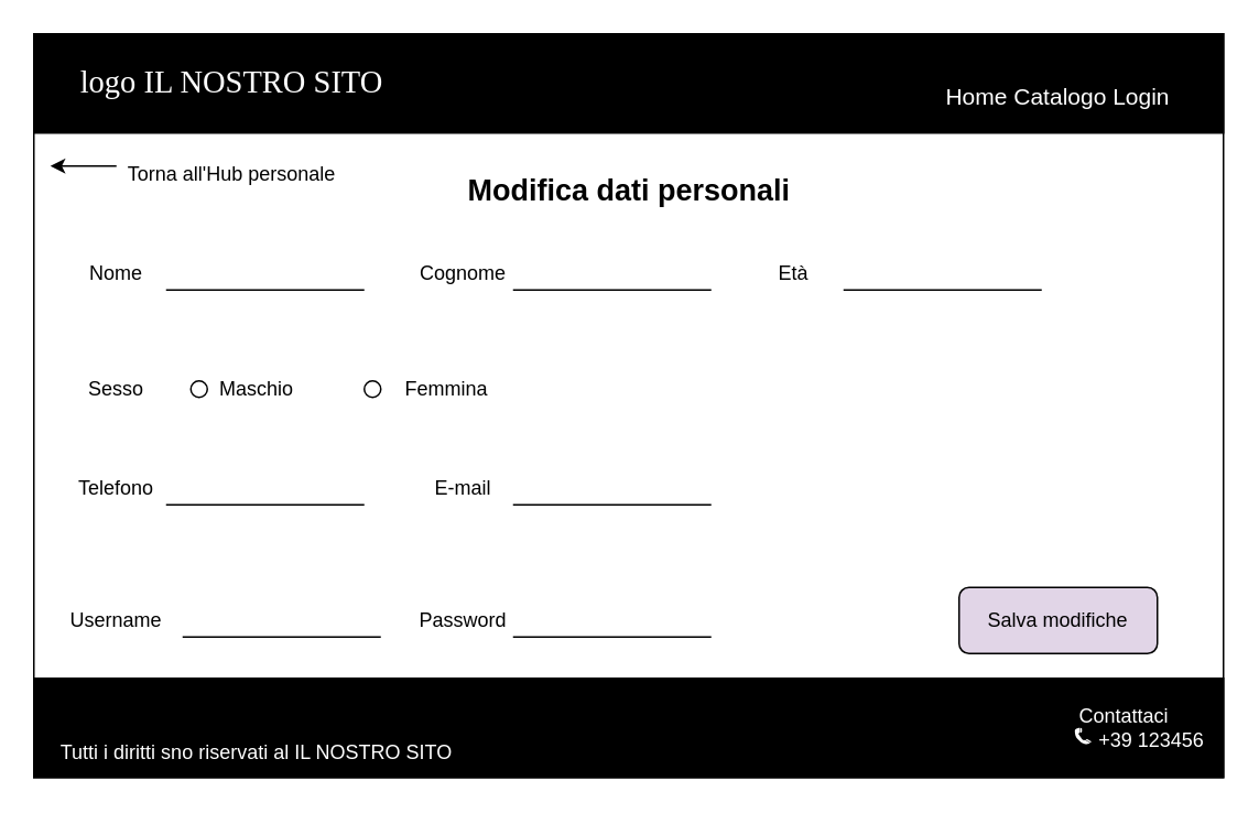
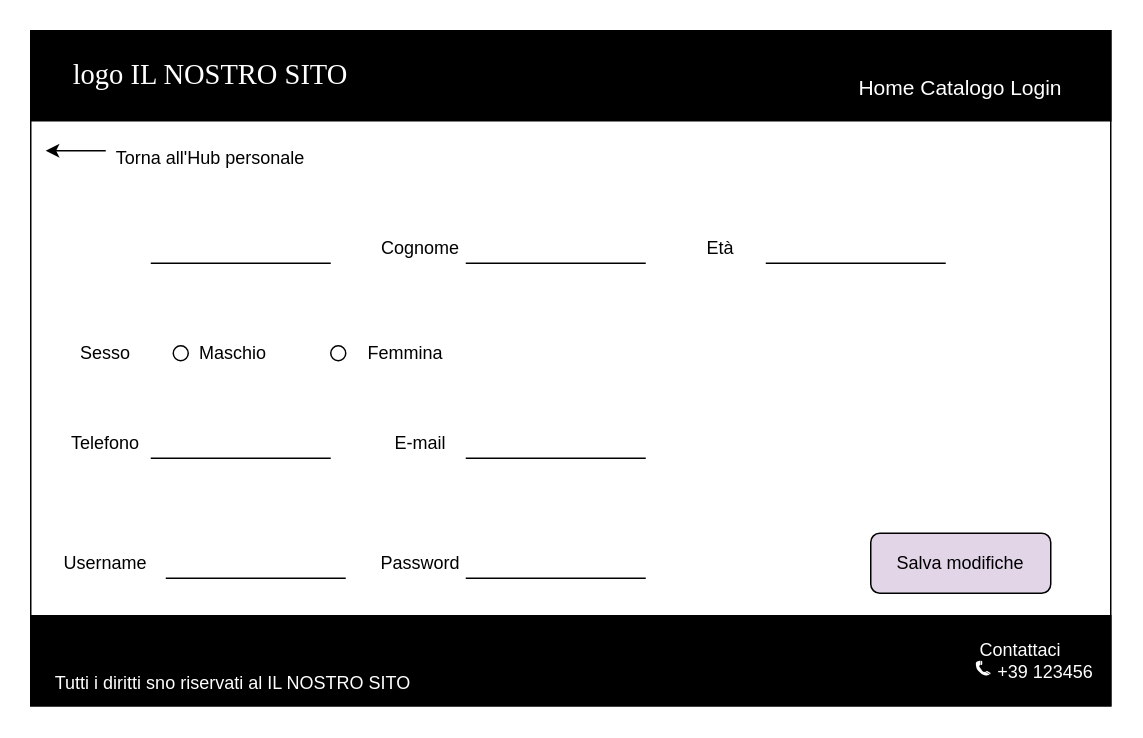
- <mxCell id="11" value="Modifica dati personali" style="text;html=1;strokeColor=none;fillColor=none;align=center;verticalAlign=middle;whiteSpace=wrap;rounded=0;fontStyle=1;fontSize=18;" vertex="1" parent="1"><mxGeometry x="257.5" y="90" width="245" height="50" as="geometry" /></mxCell>
- <mxCell id="14" value="Nome" style="text;html=1;strokeColor=none;fillColor=none;align=center;verticalAlign=middle;whiteSpace=wrap;rounded=0;" vertex="1" parent="1"><mxGeometry x="40" y="150" width="60" height="30" as="geometry" /></mxCell>
